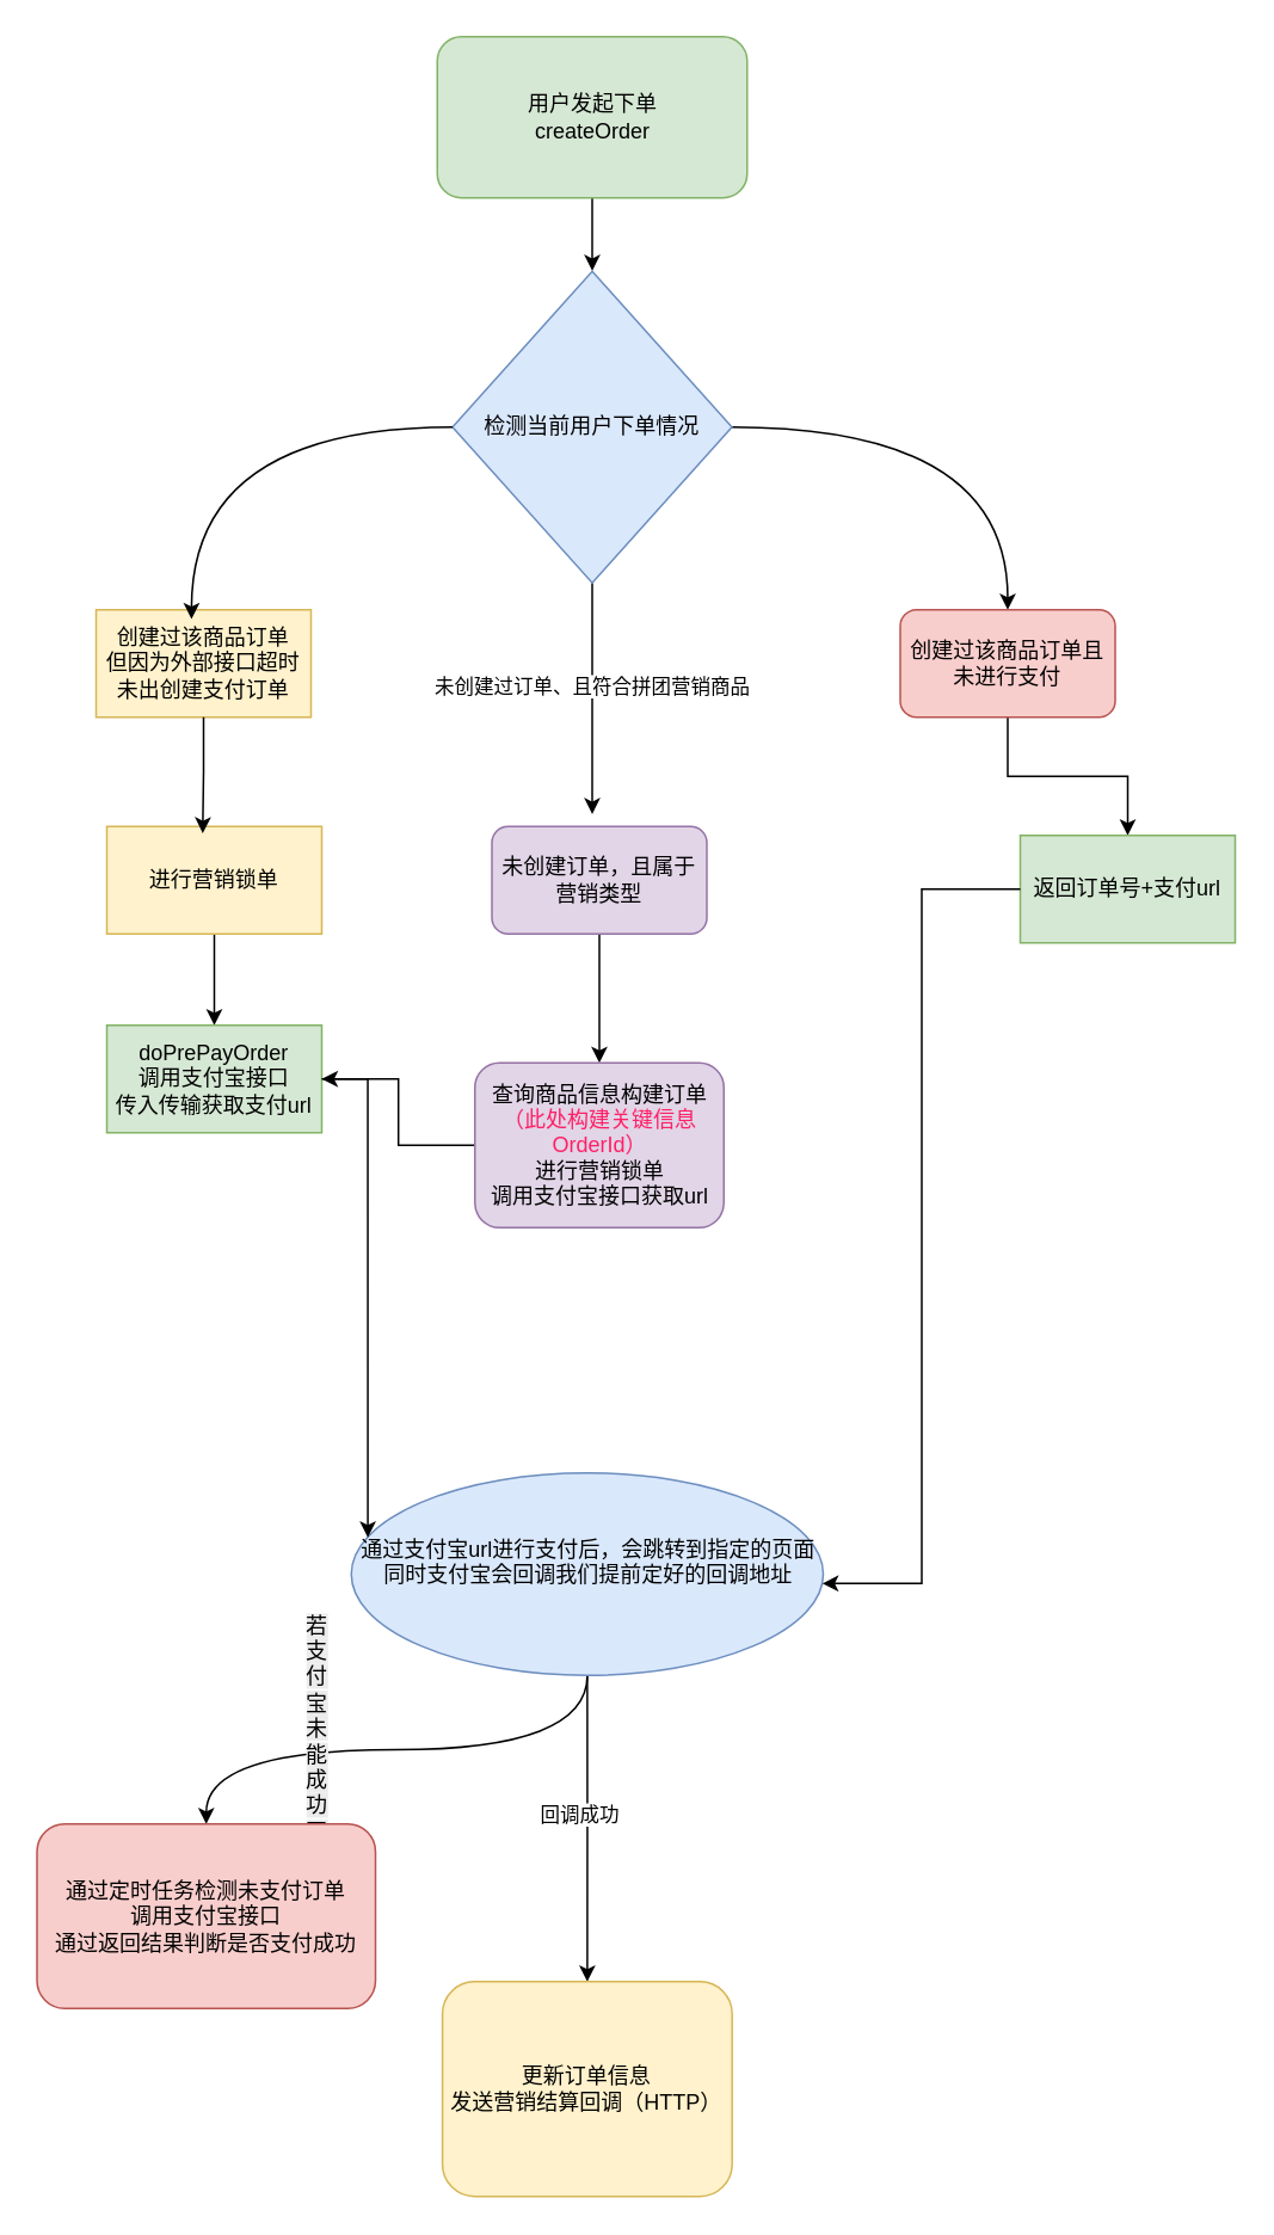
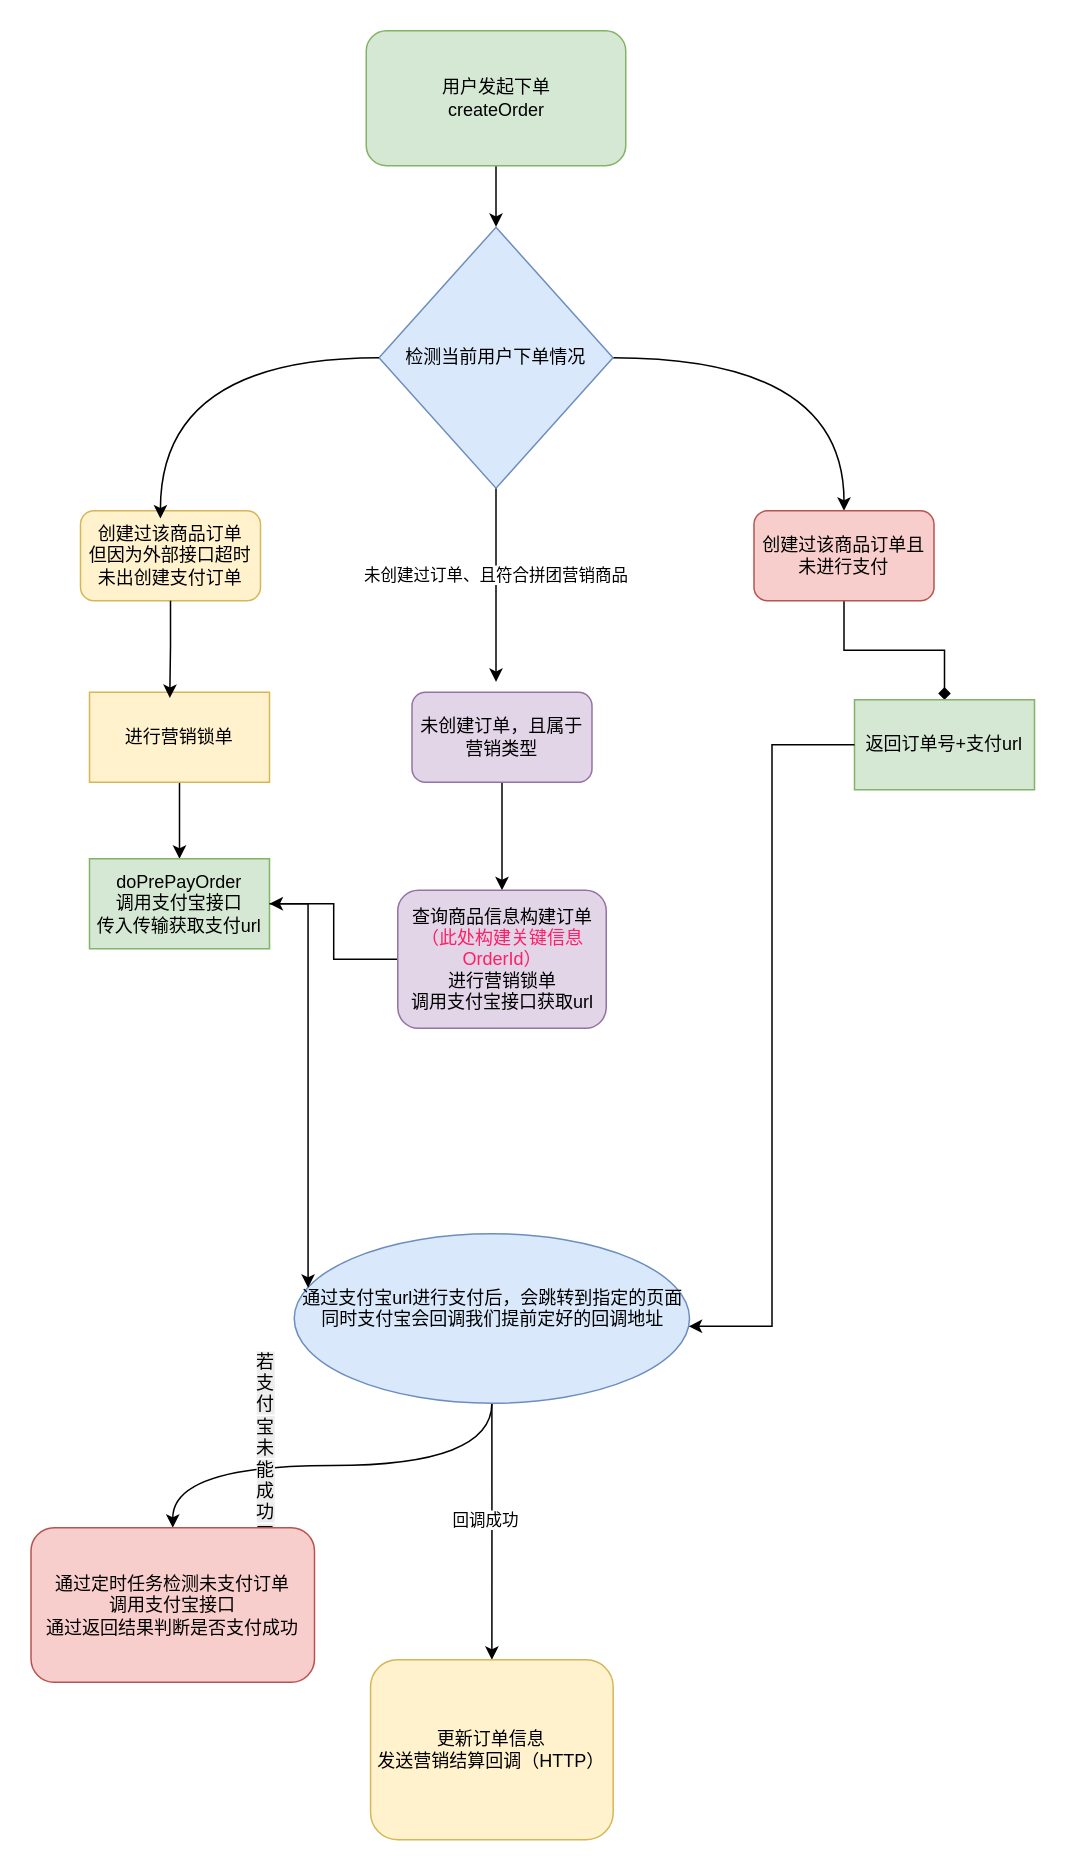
- <mxCell id="8" value="创建过该商品订单&lt;br&gt;但因为外部接口超时&lt;br&gt;未出创建支付订单" style="whiteSpace=wrap;html=1;fillColor=#fff2cc;strokeColor=#d6b656;rounded=0;" vertex="1" parent="1"><mxGeometry x="53" y="340" width="120" height="60" as="geometry" /></mxCell>
+ <mxCell id="8" value="创建过该商品订单&lt;br&gt;但因为外部接口超时&lt;br&gt;未出创建支付订单" style="rounded=1;whiteSpace=wrap;html=1;fillColor=#fff2cc;strokeColor=#d6b656;" vertex="1" parent="1"><mxGeometry x="53" y="340" width="120" height="60" as="geometry" /></mxCell>
- <mxCell id="9" style="edgeStyle=orthogonalEdgeStyle;rounded=0;orthogonalLoop=1;jettySize=auto;html=1;entryX=0.5;entryY=0;entryDx=0;entryDy=0;" edge="1" parent="1" source="10" target="14"><mxGeometry relative="1" as="geometry" /></mxCell>
+ <mxCell id="9" style="edgeStyle=orthogonalEdgeStyle;rounded=0;orthogonalLoop=1;jettySize=auto;html=1;entryX=0.5;entryY=0;entryDx=0;entryDy=0;endArrow=diamond;" edge="1" parent="1" source="10" target="14"><mxGeometry relative="1" as="geometry" /></mxCell>
